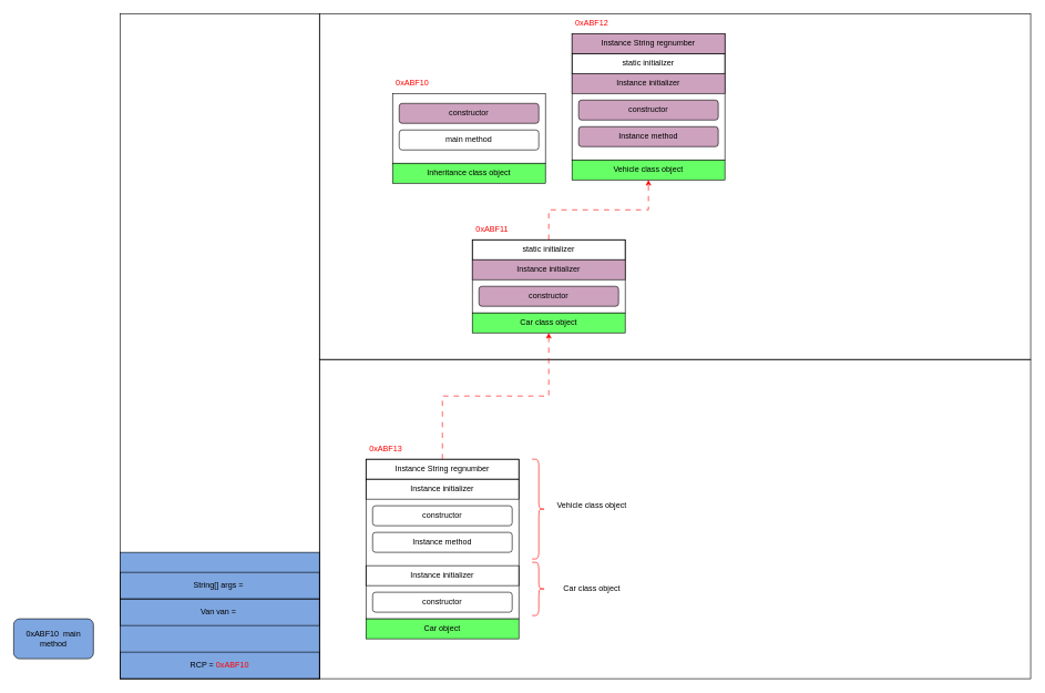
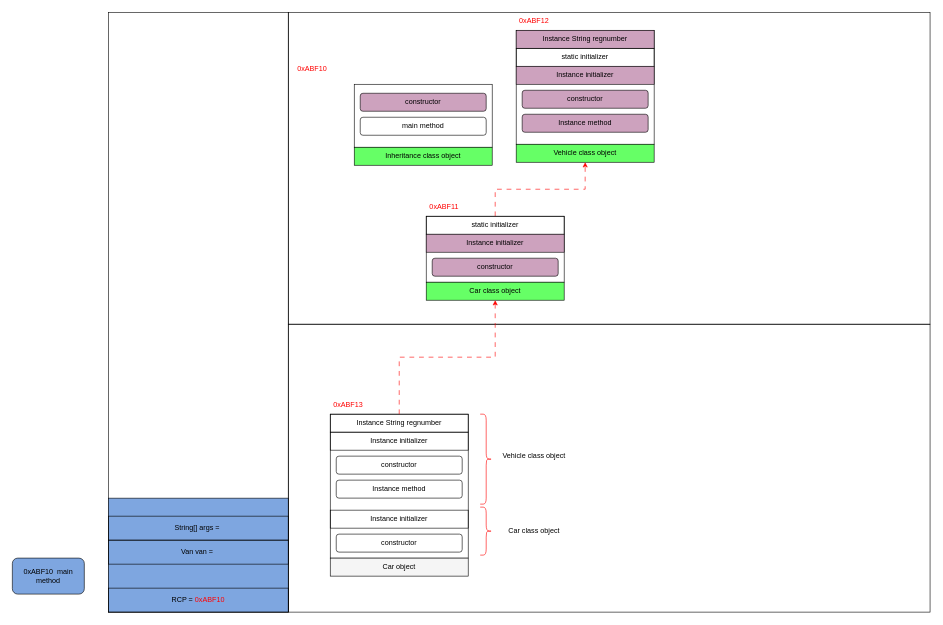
- <mxCell id="22" value="&lt;font color=&quot;#ff0000&quot;&gt;0xABF10&lt;/font&gt;" style="text;html=1;strokeColor=none;fillColor=none;align=center;verticalAlign=middle;whiteSpace=wrap;rounded=0;" vertex="1" parent="1"><mxGeometry x="590" y="110" width="60" height="30" as="geometry" /></mxCell>
+ <mxCell id="22" value="&lt;font color=&quot;#ff0000&quot;&gt;0xABF10&lt;/font&gt;" style="text;html=1;strokeColor=none;fillColor=none;align=center;verticalAlign=middle;whiteSpace=wrap;rounded=0;" vertex="1" parent="1"><mxGeometry x="490" y="100" width="60" height="30" as="geometry" /></mxCell>
- <mxCell id="39" value="Car object" style="rounded=0;whiteSpace=wrap;html=1;fillColor=#66FF66;" vertex="1" parent="30"><mxGeometry y="270" width="230" height="30" as="geometry" /></mxCell>
+ <mxCell id="39" value="Car object" style="rounded=0;whiteSpace=wrap;html=1;fillColor=#f5f5f5;" vertex="1" parent="30"><mxGeometry y="270" width="230" height="30" as="geometry" /></mxCell>
